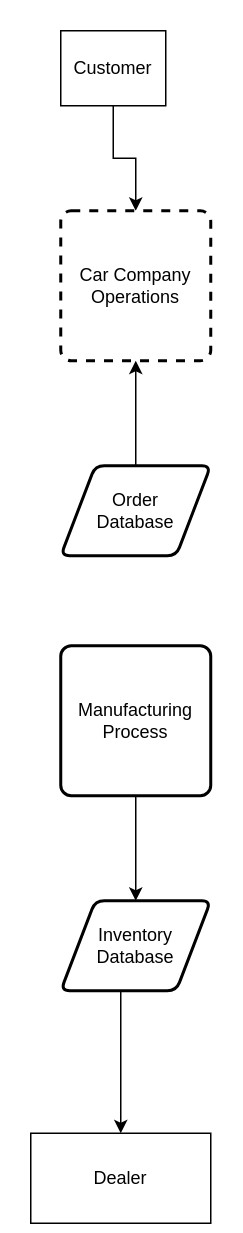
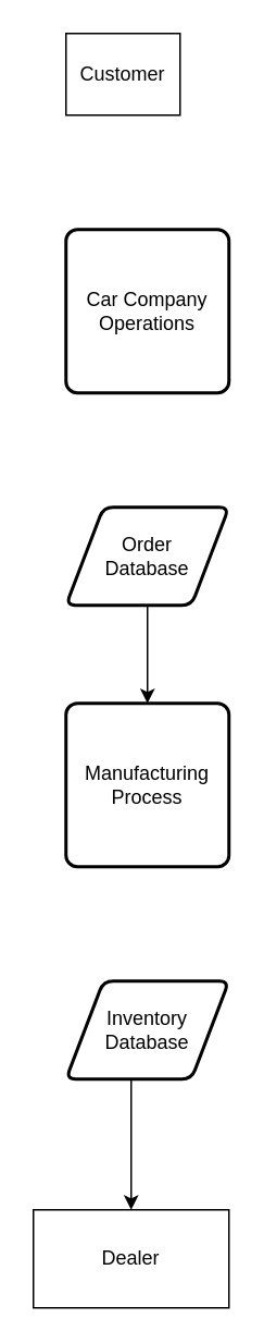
- <mxCell id="2" value="" style="edgeStyle=orthogonalEdgeStyle;rounded=0;orthogonalLoop=1;jettySize=auto;html=1;" edge="1" parent="1" source="3" target="4"><mxGeometry relative="1" as="geometry" /></mxCell>
- <mxCell id="4" value="Car Company Operations" style="rounded=1;whiteSpace=wrap;html=1;absoluteArcSize=1;arcSize=14;strokeWidth=2;dashed=1;" vertex="1" parent="1"><mxGeometry x="40" y="140" width="100" height="100" as="geometry" /></mxCell>
+ <mxCell id="4" value="Car Company Operations" style="rounded=1;whiteSpace=wrap;html=1;absoluteArcSize=1;arcSize=14;strokeWidth=2;" vertex="1" parent="1"><mxGeometry x="40" y="140" width="100" height="100" as="geometry" /></mxCell>
- <mxCell id="5" value="" style="edgeStyle=orthogonalEdgeStyle;rounded=0;orthogonalLoop=1;jettySize=auto;html=1;" edge="1" parent="1" source="6" target="4"><mxGeometry relative="1" as="geometry" /></mxCell>
+ <mxCell id="5" value="" style="edgeStyle=orthogonalEdgeStyle;rounded=0;orthogonalLoop=1;jettySize=auto;html=1;" edge="1" parent="1" source="6" target="8"><mxGeometry relative="1" as="geometry" /></mxCell>
- <mxCell id="7" value="" style="edgeStyle=orthogonalEdgeStyle;rounded=0;orthogonalLoop=1;jettySize=auto;html=1;" edge="1" parent="1" source="8" target="10"><mxGeometry relative="1" as="geometry" /></mxCell>
- <mxCell id="11" value="Dealer" style="rounded=0;whiteSpace=wrap;html=1;" vertex="1" parent="1"><mxGeometry x="20" y="755" width="120" height="60" as="geometry" /></mxCell>
+ <mxCell id="11" value="Dealer" style="rounded=0;whiteSpace=wrap;html=1;" vertex="1" parent="1"><mxGeometry x="20" y="740" width="120" height="60" as="geometry" /></mxCell>
